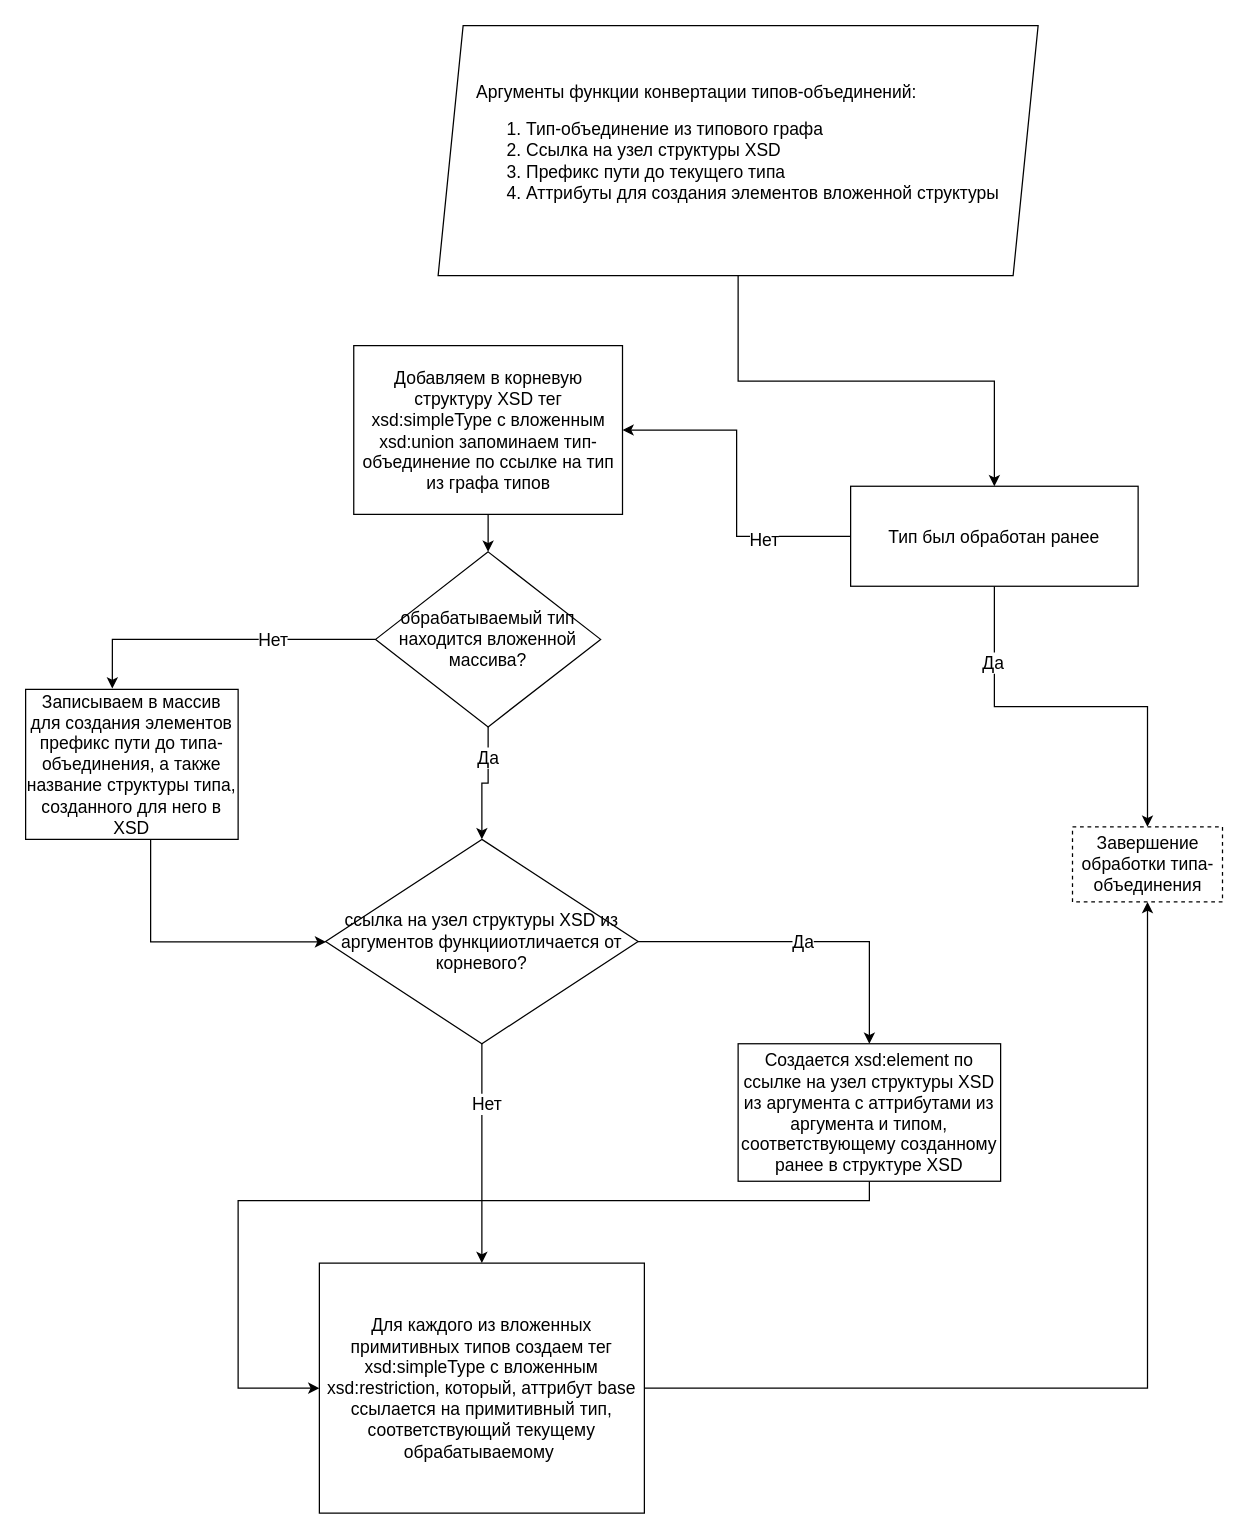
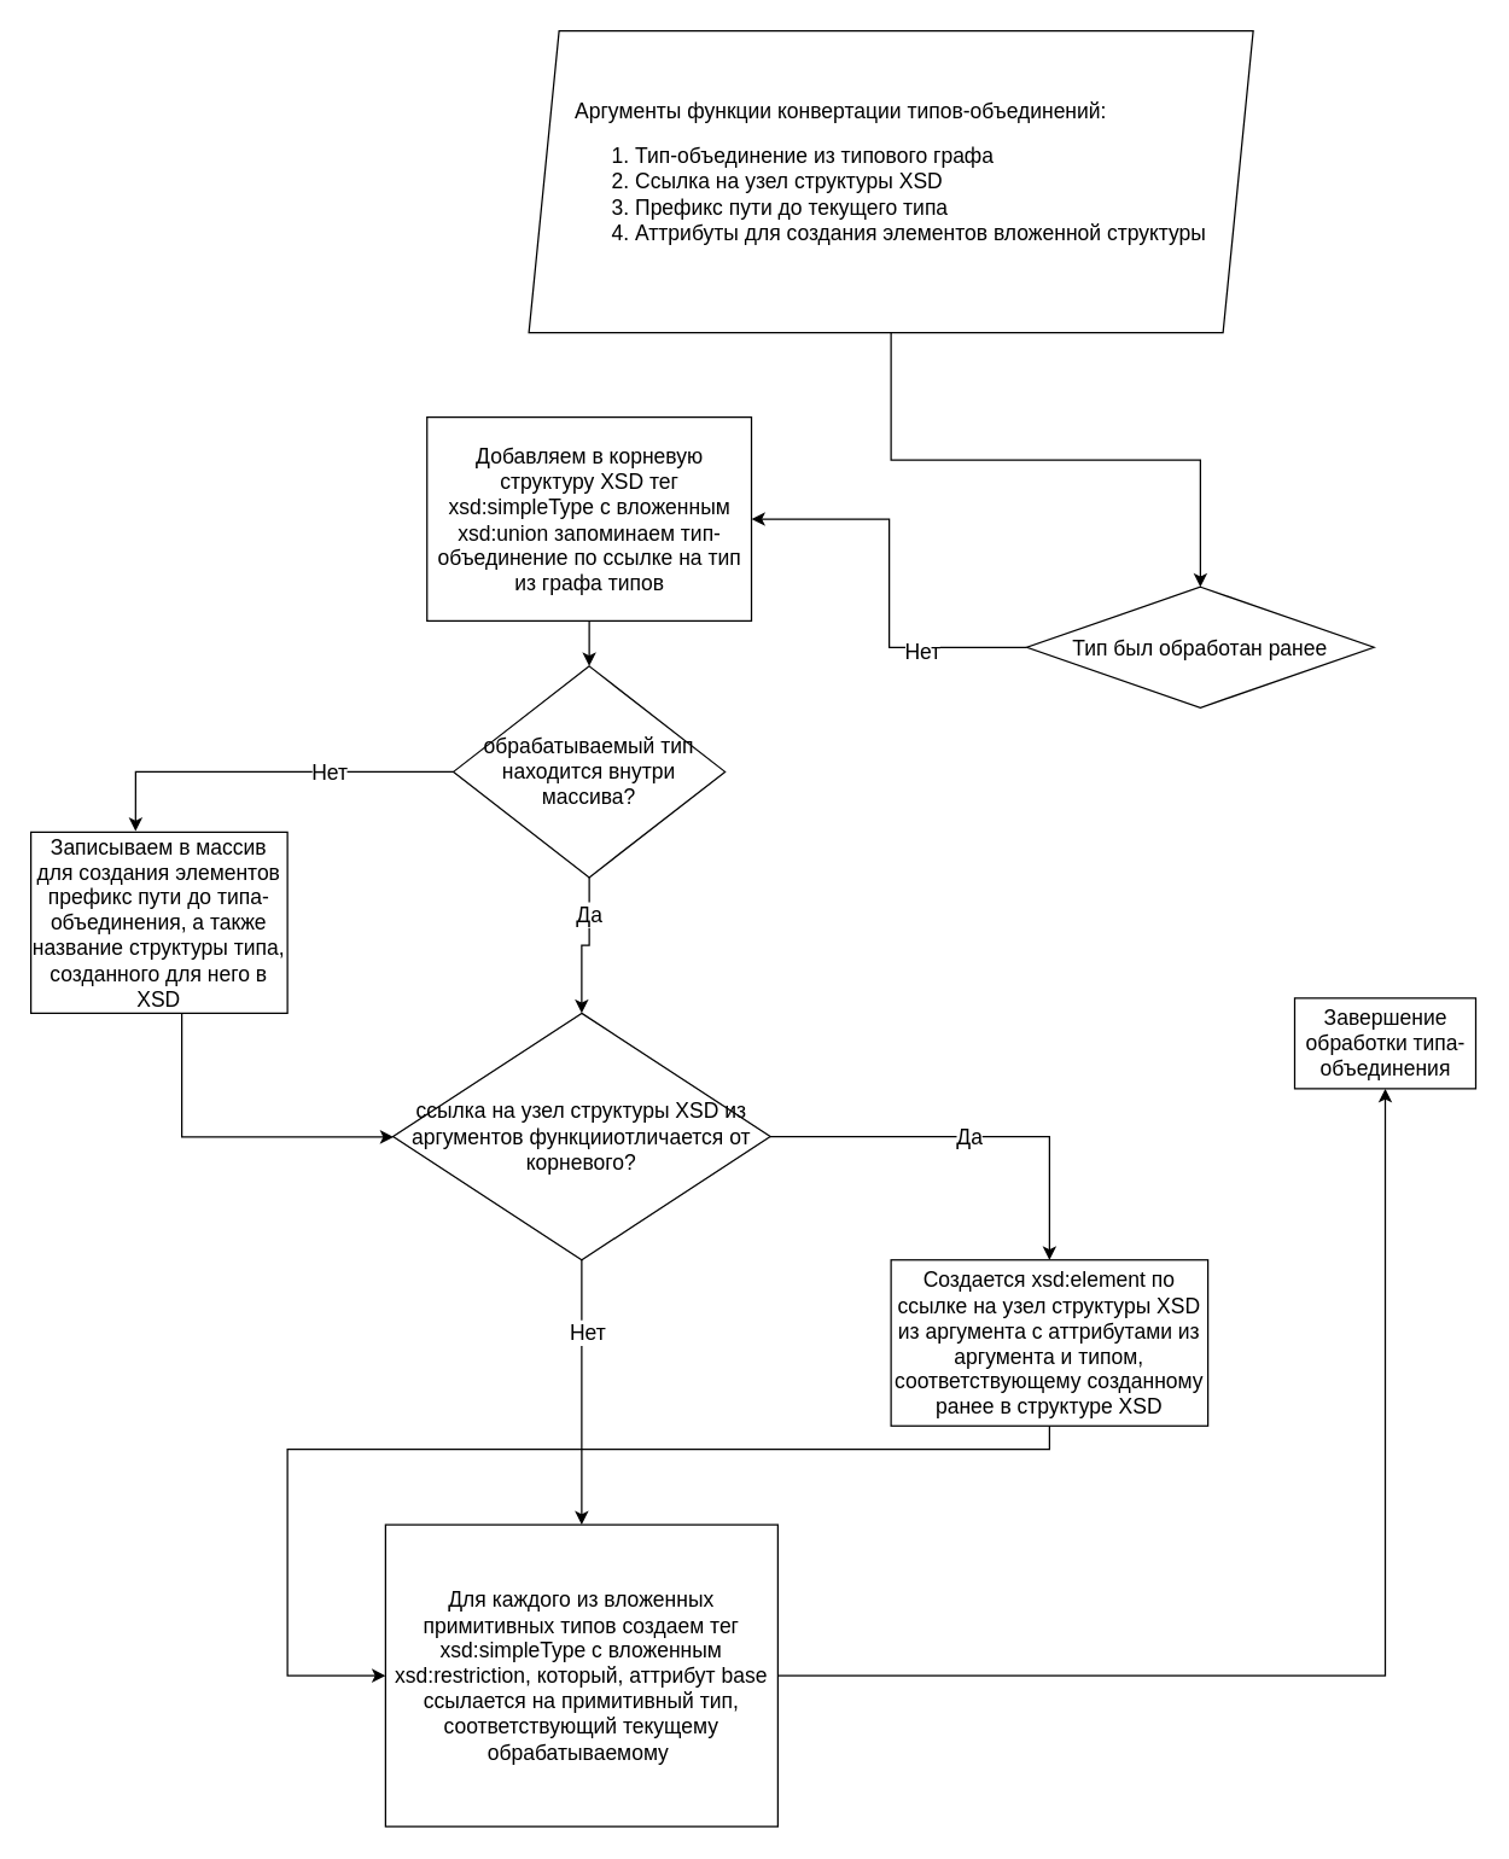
- <mxCell id="8" value="&lt;span style=&quot;font-size: 14px;&quot;&gt;Тип был обработан ранее&lt;/span&gt;" style="whiteSpace=wrap;html=1;fontSize=14;rounded=0;" vertex="1" parent="1"><mxGeometry x="680" y="388.5" width="230" height="80" as="geometry" /></mxCell>
+ <mxCell id="8" value="&lt;span style=&quot;font-size: 14px;&quot;&gt;Тип был обработан ранее&lt;/span&gt;" style="rhombus;whiteSpace=wrap;html=1;fontSize=14;" vertex="1" parent="1"><mxGeometry x="680" y="388.5" width="230" height="80" as="geometry" /></mxCell>
- <mxCell id="17" value="обрабатываемый тип находится вложенной массива?" style="rhombus;whiteSpace=wrap;html=1;fontSize=14;" vertex="1" parent="1"><mxGeometry x="300" y="441" width="180" height="140" as="geometry" /></mxCell>
+ <mxCell id="17" value="обрабатываемый тип находится внутри массива?" style="rhombus;whiteSpace=wrap;html=1;fontSize=14;" vertex="1" parent="1"><mxGeometry x="300" y="441" width="180" height="140" as="geometry" /></mxCell>
- <mxCell id="6" style="edgeStyle=orthogonalEdgeStyle;rounded=0;orthogonalLoop=1;jettySize=auto;html=1;fontSize=14;" edge="1" parent="1" source="8" target="14"><mxGeometry relative="1" as="geometry" /></mxCell>
- <mxCell id="7" value="Да" style="edgeLabel;html=1;align=center;verticalAlign=middle;resizable=0;points=[];fontSize=14;" vertex="1" connectable="0" parent="6"><mxGeometry x="-0.608" y="-2" relative="1" as="geometry"><mxPoint y="-1" as="offset" /></mxGeometry></mxCell>
- <mxCell id="14" value="Завершение обработки типа-объединения" style="rounded=0;whiteSpace=wrap;html=1;fontSize=14;dashed=1;" vertex="1" parent="1"><mxGeometry x="857.5" y="661" width="120" height="60" as="geometry" /></mxCell>
+ <mxCell id="14" value="Завершение обработки типа-объединения" style="rounded=0;whiteSpace=wrap;html=1;fontSize=14;" vertex="1" parent="1"><mxGeometry x="857.5" y="661" width="120" height="60" as="geometry" /></mxCell>
